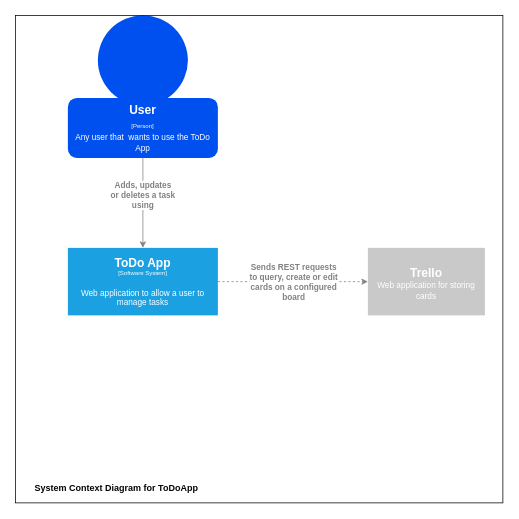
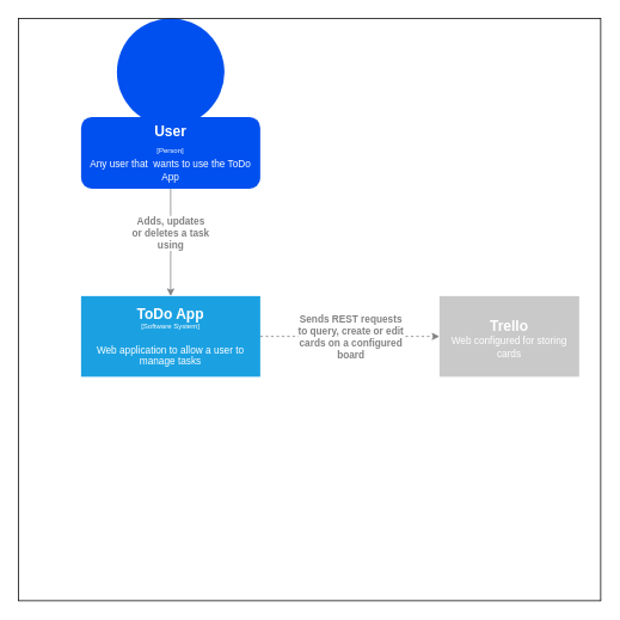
- <mxCell id="7" value="&lt;div style=&quot;font-size: 20px&quot;&gt;&lt;font size=&quot;1&quot;&gt;&lt;b&gt;&lt;font style=&quot;font-size: 16px&quot; color=&quot;#FFFFFF&quot;&gt;Trello&lt;/font&gt;&lt;/b&gt;&lt;/font&gt;&lt;/div&gt;&lt;div style=&quot;font-size: 11px&quot;&gt;&lt;font style=&quot;font-size: 11px&quot; color=&quot;#FFFFFF&quot;&gt;Web application for storing cards&lt;br&gt;&lt;/font&gt;&lt;/div&gt;" style="rounded=0;whiteSpace=wrap;html=1;strokeColor=none;fillColor=#C9C9C9;" vertex="1" parent="1"><mxGeometry x="490" y="330" width="156" height="90" as="geometry" /></mxCell>
+ <mxCell id="7" value="&lt;div style=&quot;font-size: 20px&quot;&gt;&lt;font size=&quot;1&quot;&gt;&lt;b&gt;&lt;font style=&quot;font-size: 16px&quot; color=&quot;#FFFFFF&quot;&gt;Trello&lt;/font&gt;&lt;/b&gt;&lt;/font&gt;&lt;/div&gt;&lt;div style=&quot;font-size: 11px&quot;&gt;&lt;font style=&quot;font-size: 11px&quot; color=&quot;#FFFFFF&quot;&gt;Web configured for storing cards&lt;br&gt;&lt;/font&gt;&lt;/div&gt;" style="rounded=0;whiteSpace=wrap;html=1;strokeColor=none;fillColor=#C9C9C9;" vertex="1" parent="1"><mxGeometry x="490" y="330" width="156" height="90" as="geometry" /></mxCell>
- <mxCell id="10" value="&lt;b&gt;&lt;font color=&quot;#050505&quot;&gt;System Context Diagram for ToDoApp&lt;/font&gt;&lt;/b&gt;" style="text;html=1;strokeColor=none;fillColor=none;align=center;verticalAlign=middle;whiteSpace=wrap;rounded=0;fontColor=#828282;" vertex="1" parent="1"><mxGeometry x="30" y="640" width="250" height="20" as="geometry" /></mxCell>
